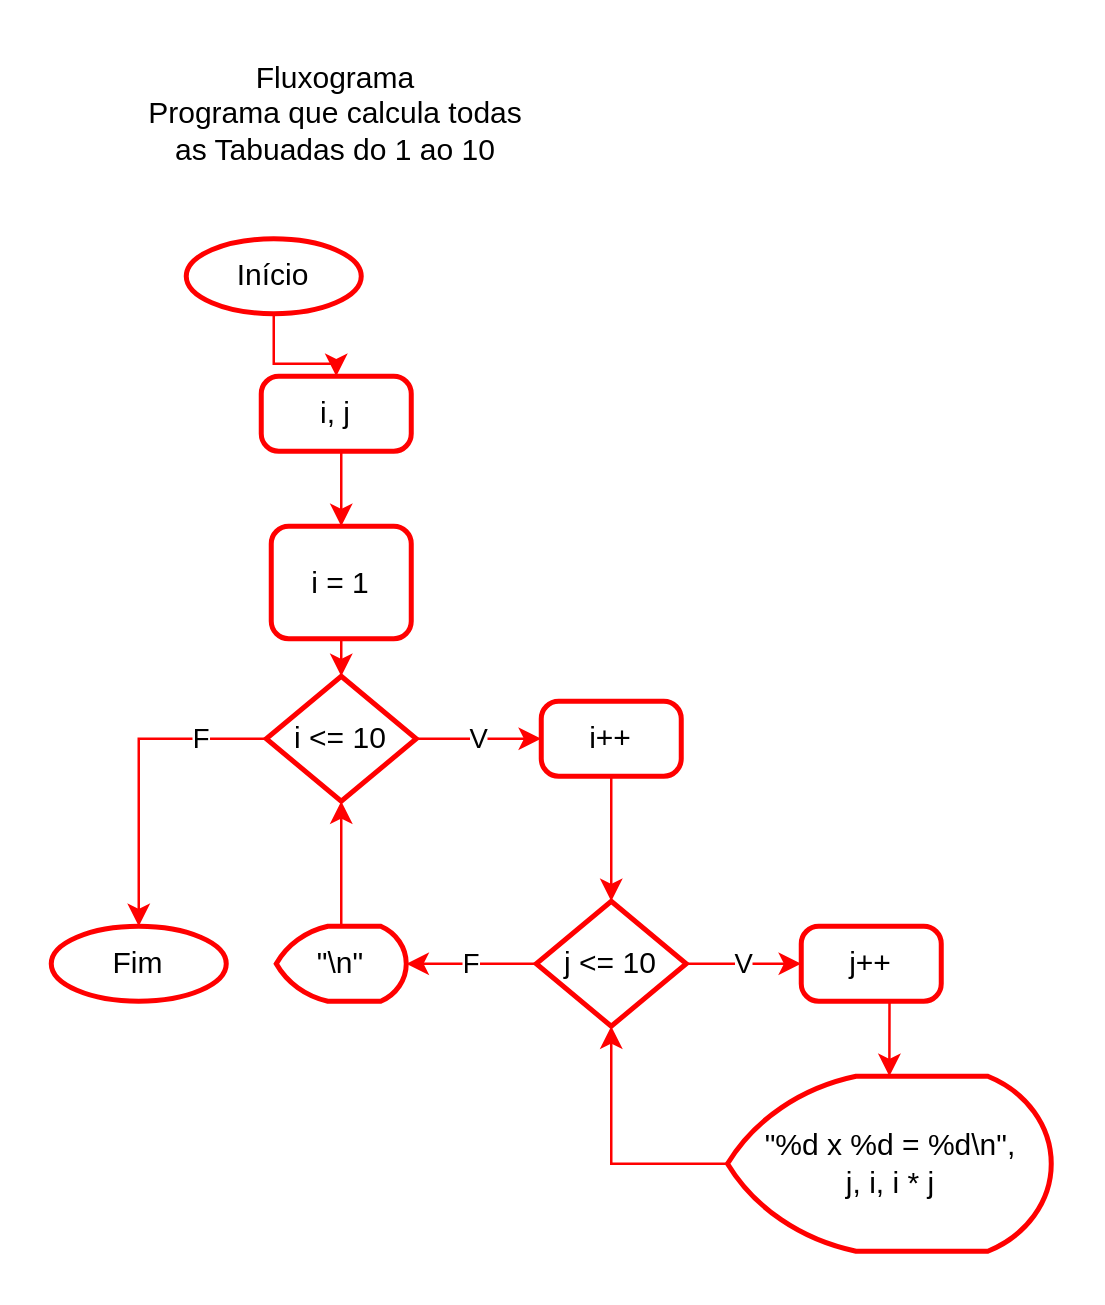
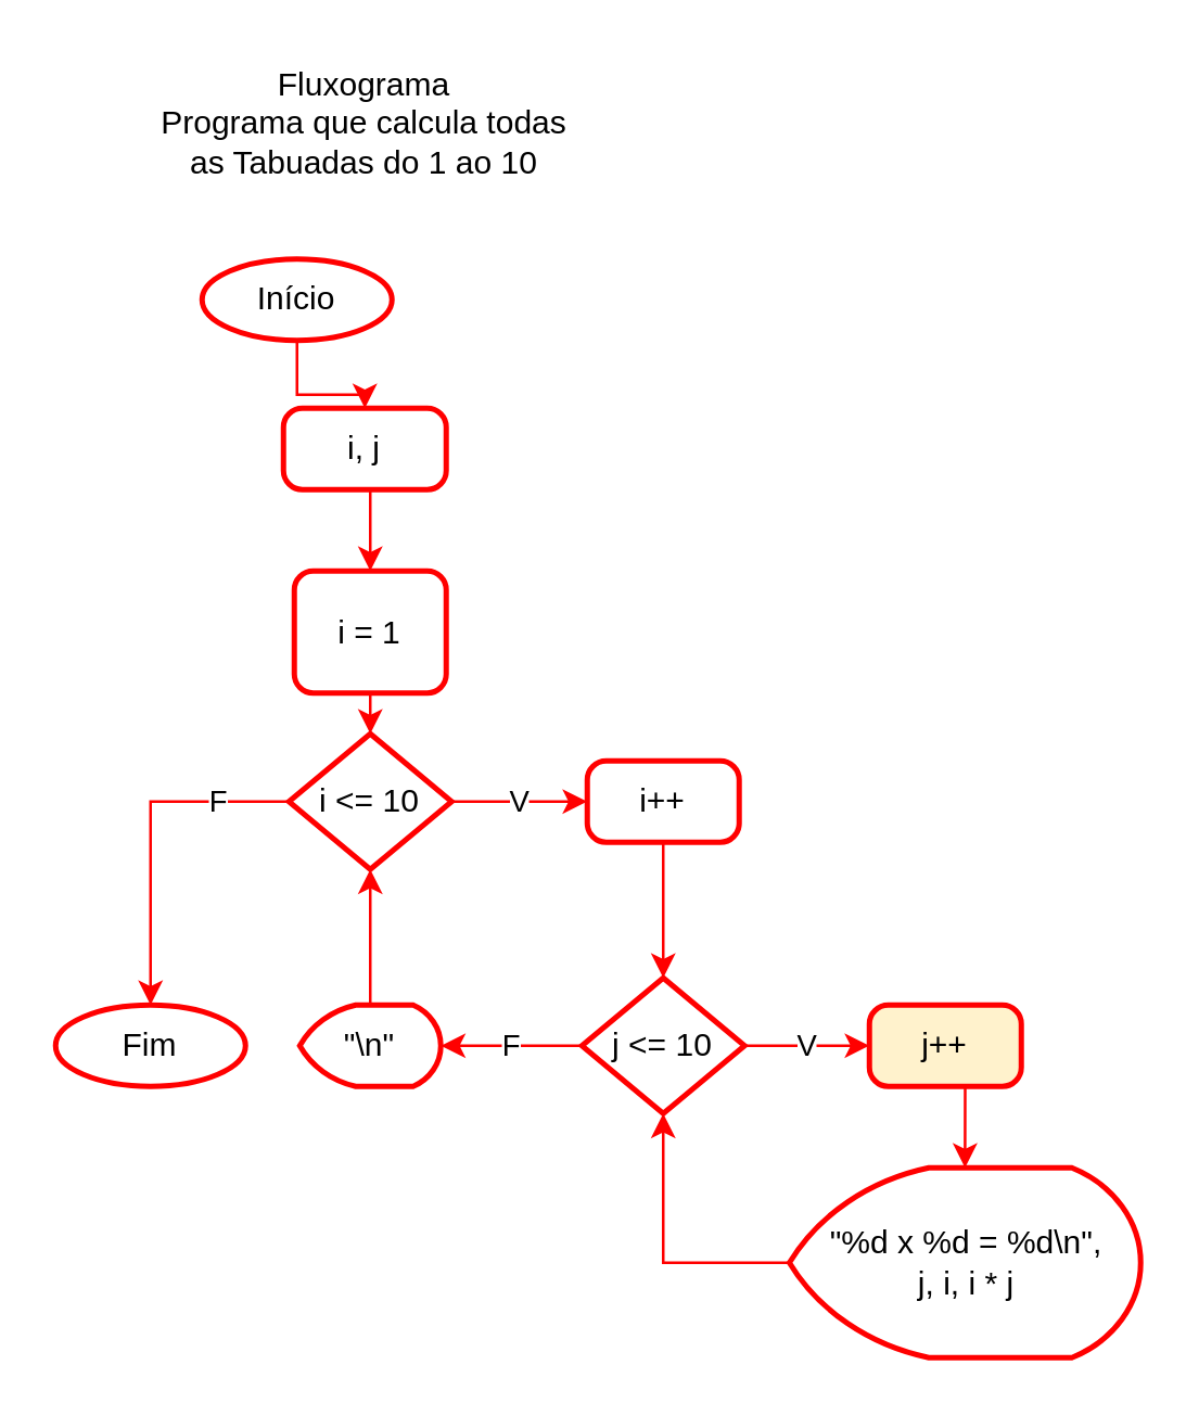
- <mxCell id="15" value="&lt;div&gt;j++&lt;/div&gt;" style="rounded=1;whiteSpace=wrap;html=1;absoluteArcSize=1;arcSize=14;strokeWidth=2;strokeColor=#FF0000;" vertex="1" parent="1"><mxGeometry x="320" y="370" width="56" height="30" as="geometry" /></mxCell>
+ <mxCell id="15" value="&lt;div&gt;j++&lt;/div&gt;" style="rounded=1;whiteSpace=wrap;html=1;absoluteArcSize=1;arcSize=14;strokeWidth=2;strokeColor=#FF0000;fillColor=#fff2cc;" vertex="1" parent="1"><mxGeometry x="320" y="370" width="56" height="30" as="geometry" /></mxCell>
